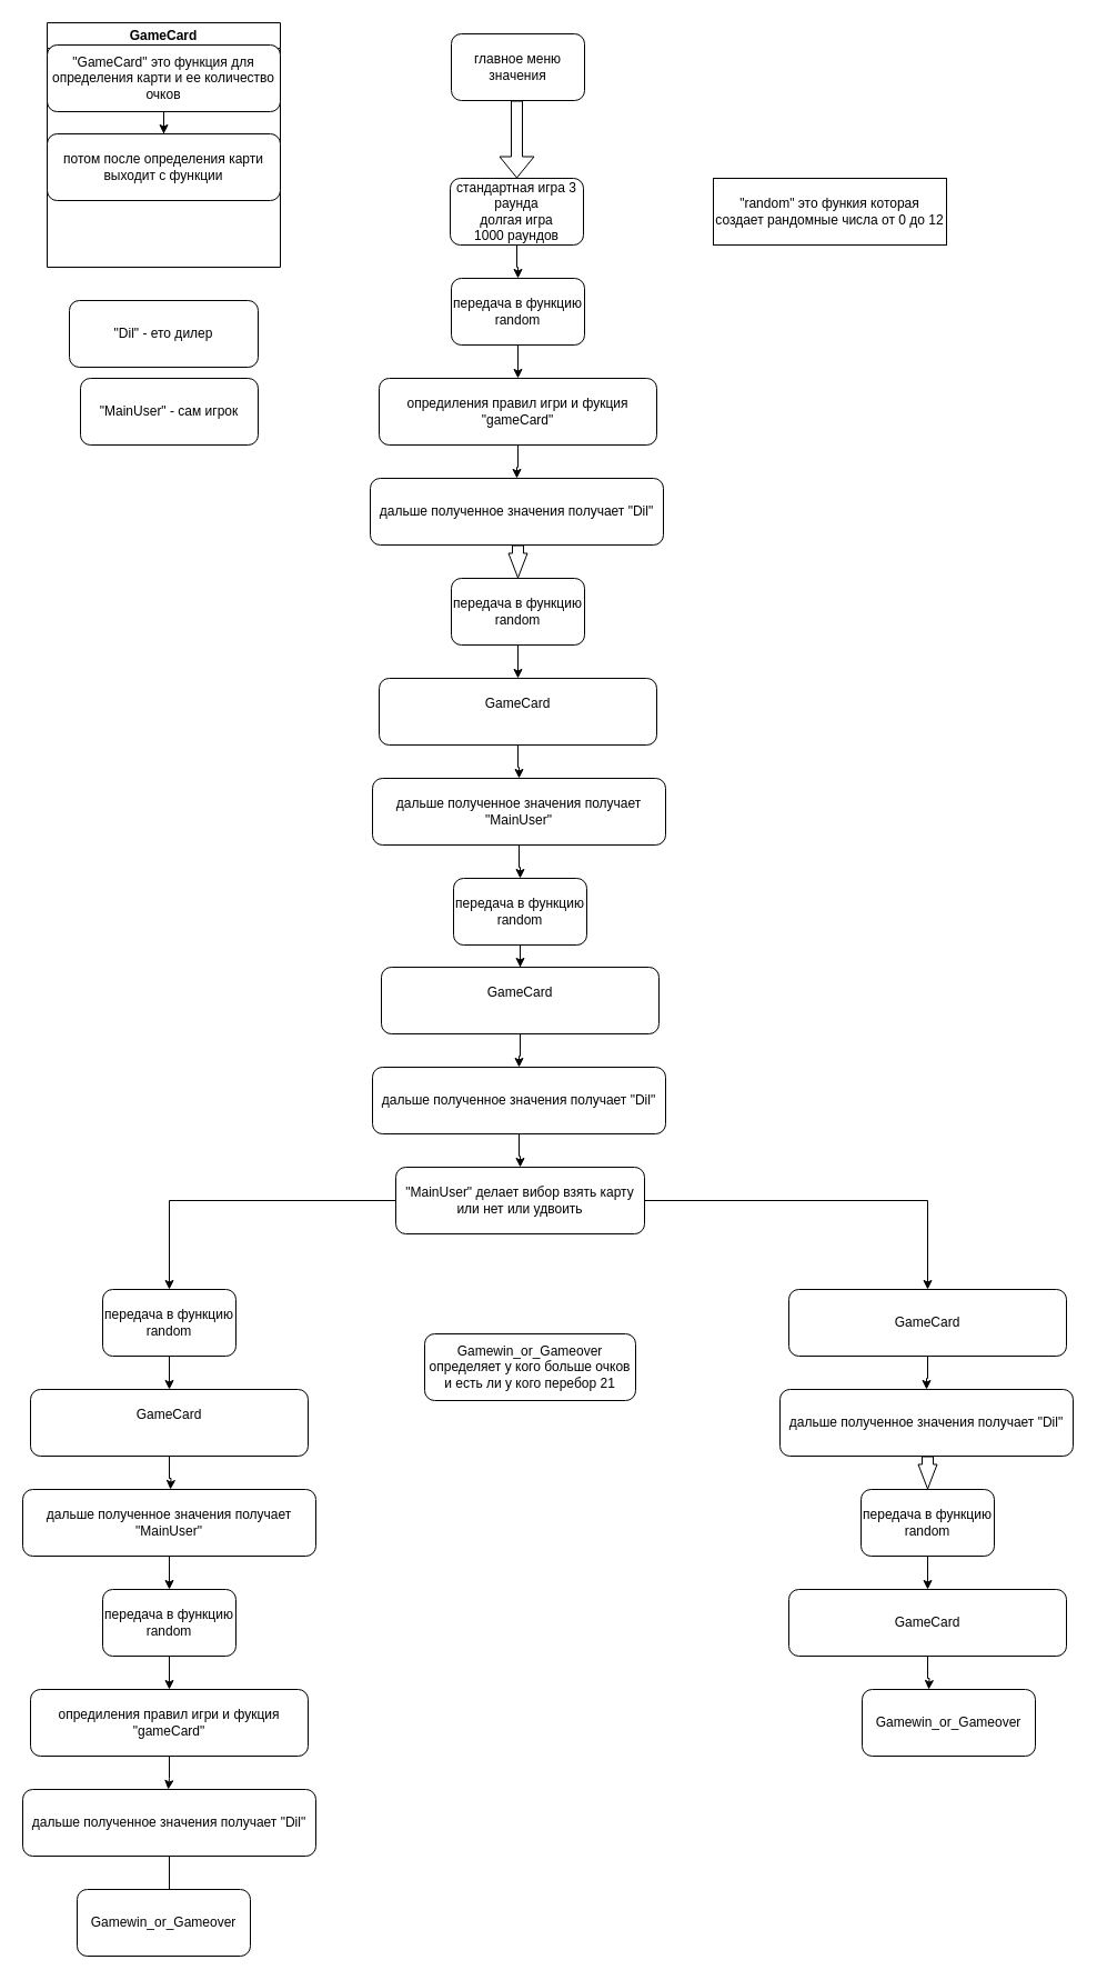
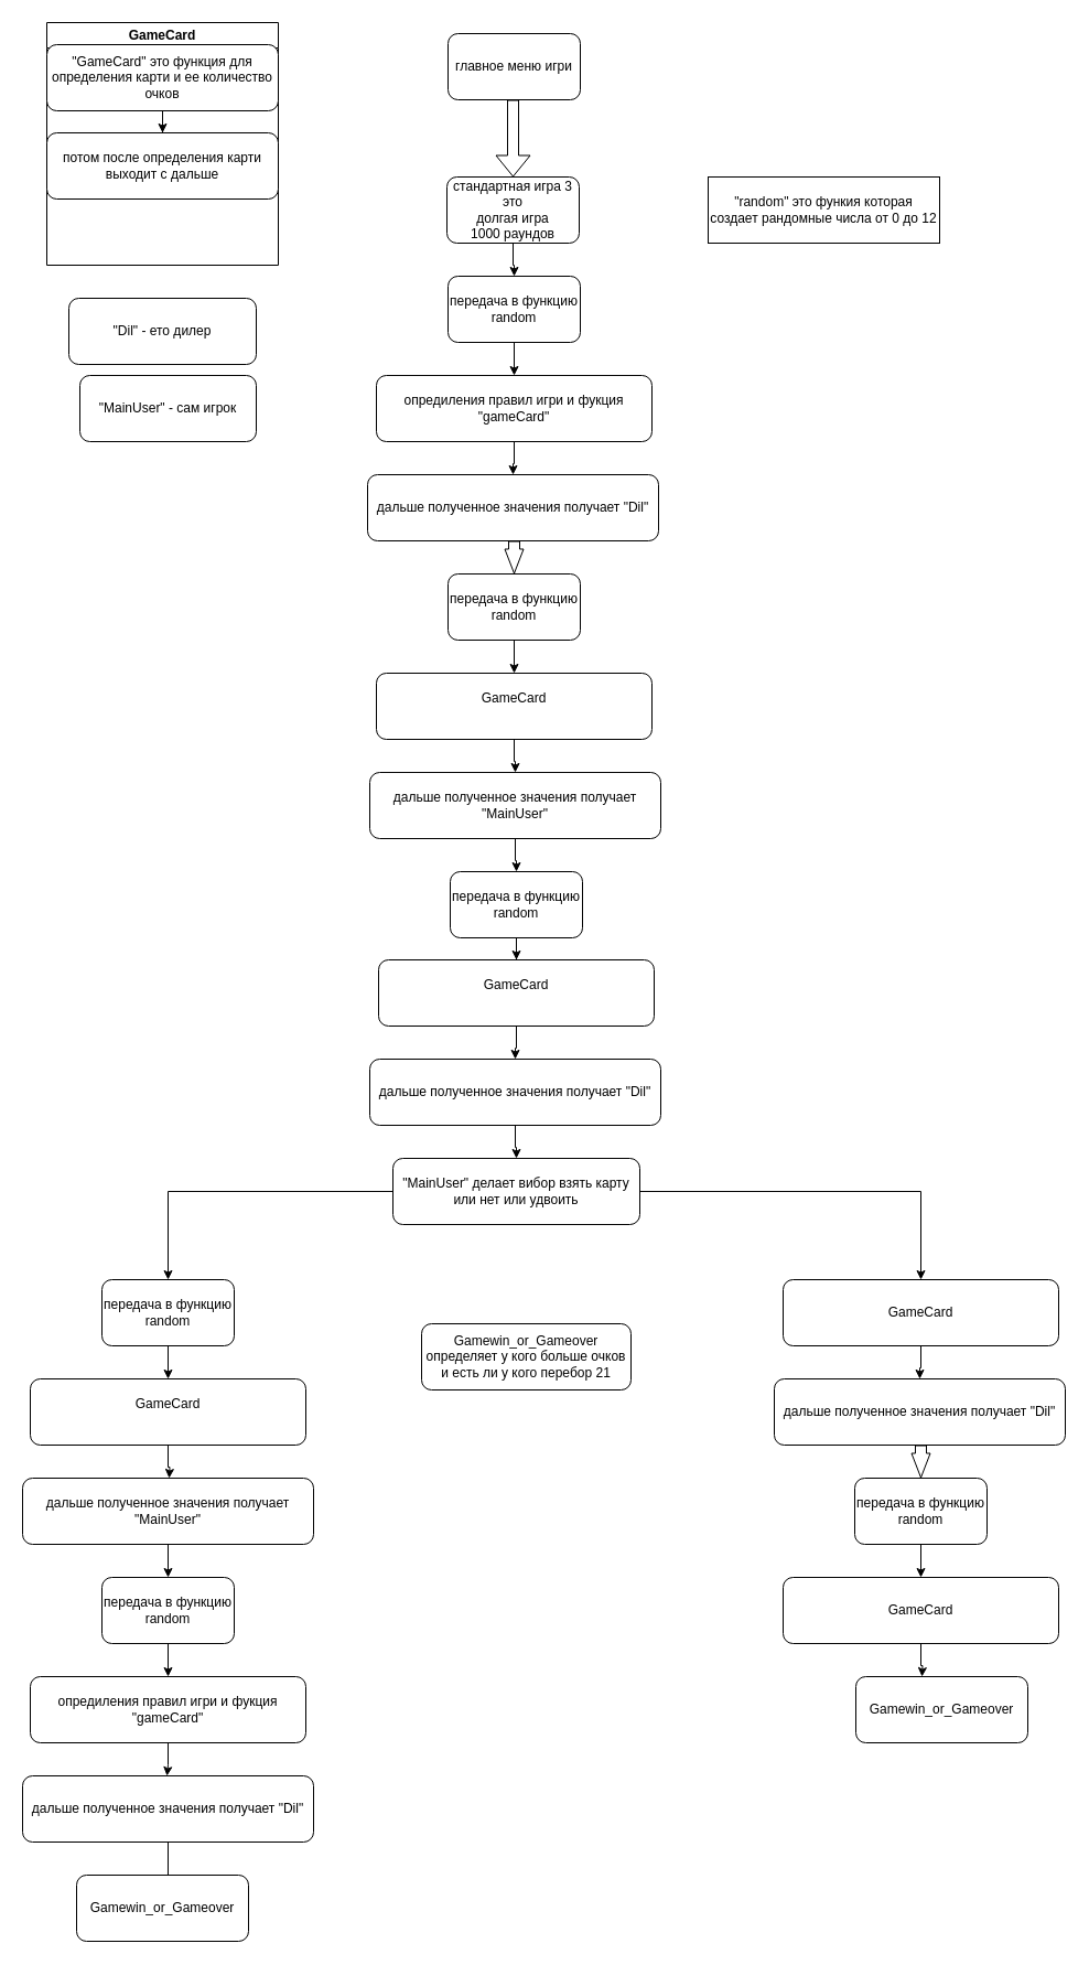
- <mxCell id="2" value="&lt;div&gt;главное меню значения&lt;/div&gt;" style="rounded=1;whiteSpace=wrap;html=1;" vertex="1" parent="1"><mxGeometry x="406" y="30" width="120" height="60" as="geometry" /></mxCell>
+ <mxCell id="2" value="&lt;div&gt;главное меню игри&lt;/div&gt;" style="rounded=1;whiteSpace=wrap;html=1;" vertex="1" parent="1"><mxGeometry x="406" y="30" width="120" height="60" as="geometry" /></mxCell>
- <mxCell id="9" value="потом после определения карти выходит с функции" style="whiteSpace=wrap;html=1;rounded=1;" vertex="1" parent="6"><mxGeometry y="100" width="210" height="60" as="geometry" /></mxCell>
+ <mxCell id="9" value="потом после определения карти выходит с дальше" style="whiteSpace=wrap;html=1;rounded=1;" vertex="1" parent="6"><mxGeometry y="100" width="210" height="60" as="geometry" /></mxCell>
- <mxCell id="56" value="&lt;div&gt;стандартная игра 3 раунда&lt;/div&gt;&lt;div&gt;долгая игра&lt;/div&gt;&lt;div&gt;1000 раундов&lt;br&gt;&lt;/div&gt;" style="rounded=1;whiteSpace=wrap;html=1;" vertex="1" parent="1"><mxGeometry x="405" y="160" width="120" height="60" as="geometry" /></mxCell>
+ <mxCell id="56" value="&lt;div&gt;стандартная игра 3 это&lt;/div&gt;&lt;div&gt;долгая игра&lt;/div&gt;&lt;div&gt;1000 раундов&lt;br&gt;&lt;/div&gt;" style="rounded=1;whiteSpace=wrap;html=1;" vertex="1" parent="1"><mxGeometry x="405" y="160" width="120" height="60" as="geometry" /></mxCell>
